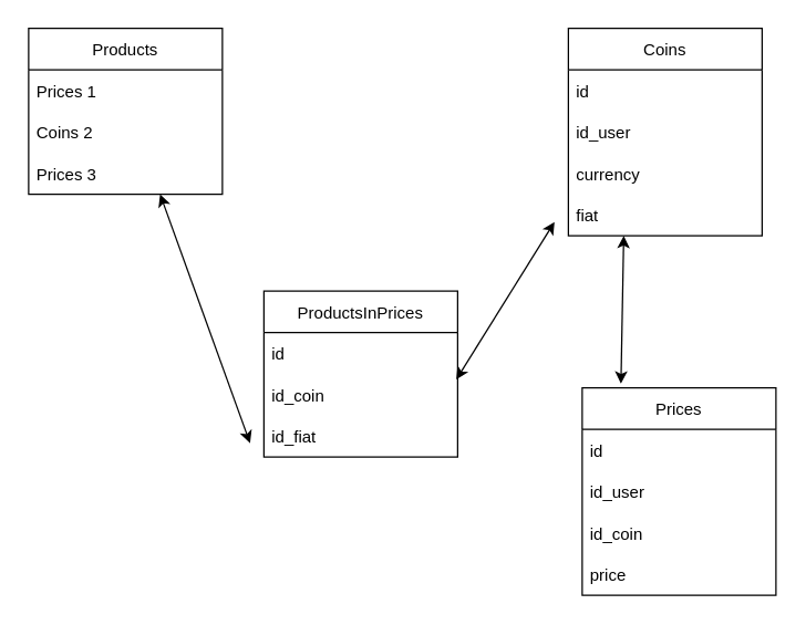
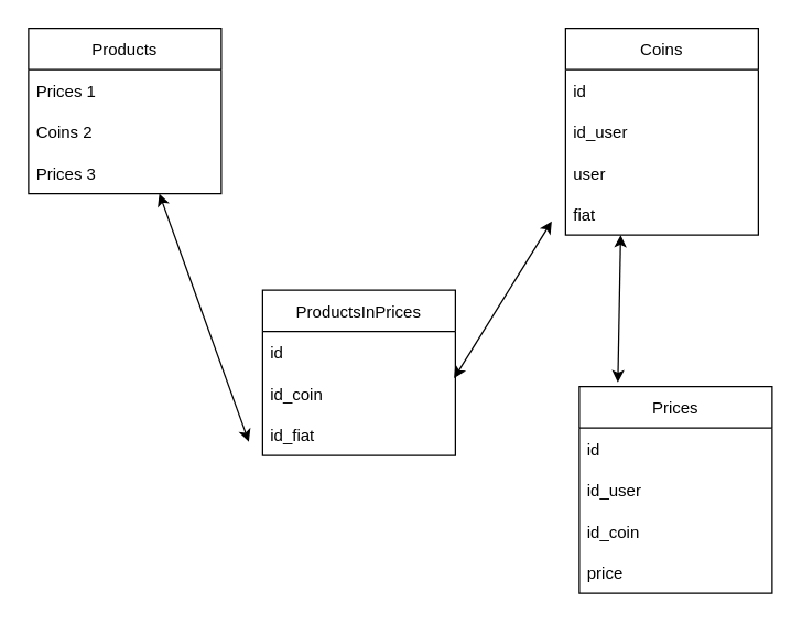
- <mxCell id="20" value="currency" style="text;strokeColor=none;fillColor=none;align=left;verticalAlign=middle;spacingLeft=4;spacingRight=4;overflow=hidden;points=[[0,0.5],[1,0.5]];portConstraint=eastwest;rotatable=0;" vertex="1" parent="17"><mxGeometry y="90" width="140" height="30" as="geometry" /></mxCell>
+ <mxCell id="20" value="user" style="text;strokeColor=none;fillColor=none;align=left;verticalAlign=middle;spacingLeft=4;spacingRight=4;overflow=hidden;points=[[0,0.5],[1,0.5]];portConstraint=eastwest;rotatable=0;" vertex="1" parent="17"><mxGeometry y="90" width="140" height="30" as="geometry" /></mxCell>
